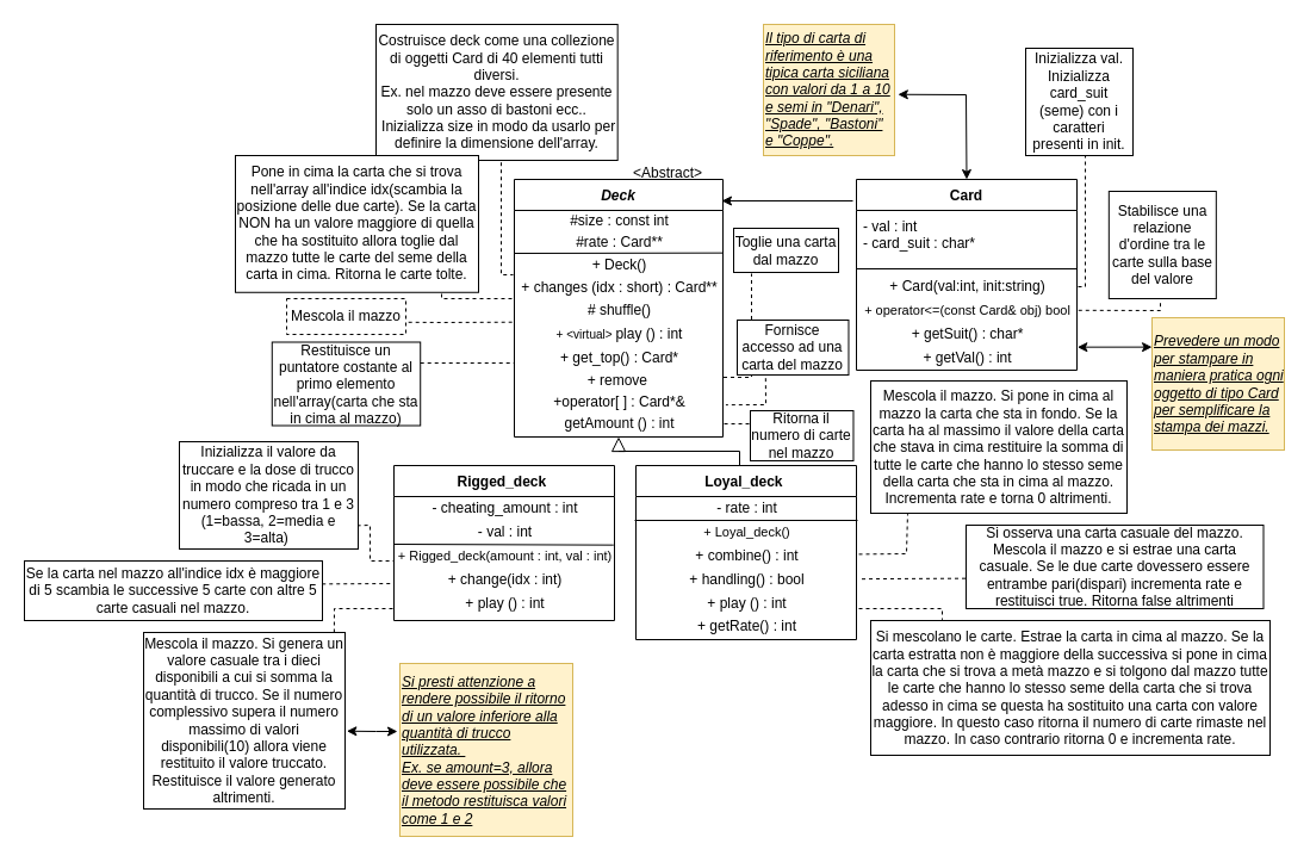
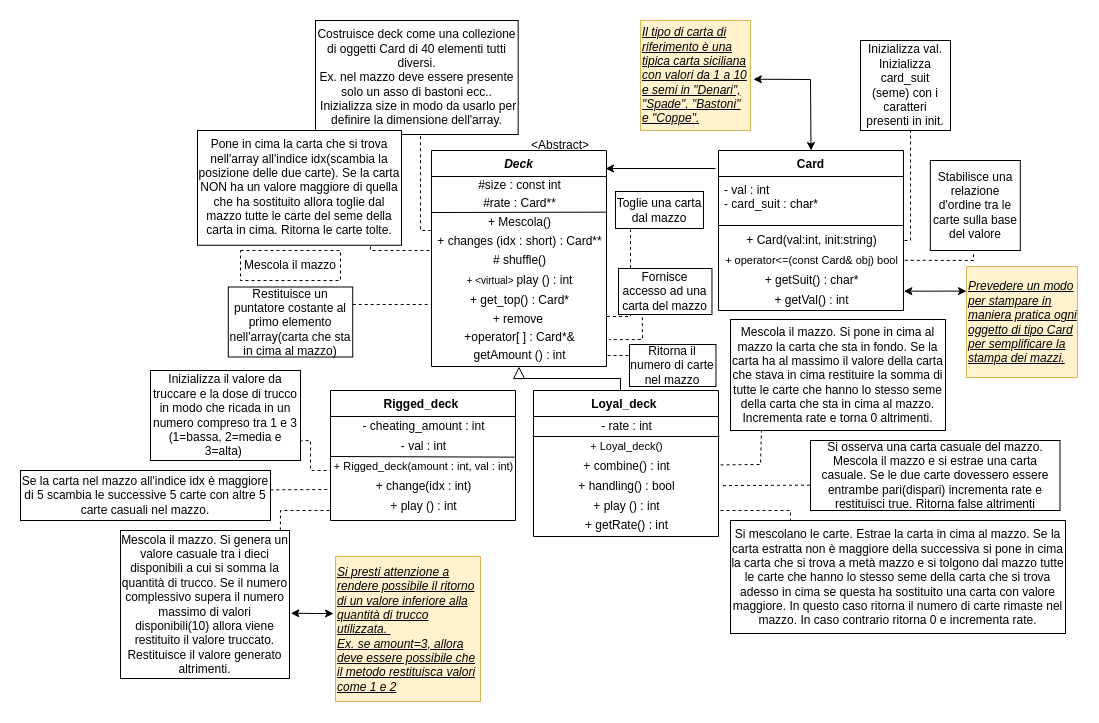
- <mxCell id="6" value="+ Deck()" style="text;html=1;align=center;verticalAlign=middle;resizable=0;points=[];autosize=1;fillColor=none;rounded=0;" parent="2" vertex="1"><mxGeometry y="62" width="175" height="20" as="geometry" /></mxCell>
+ <mxCell id="6" value="+ Mescola()" style="text;html=1;align=center;verticalAlign=middle;resizable=0;points=[];autosize=1;fillColor=none;rounded=0;" parent="2" vertex="1"><mxGeometry y="62" width="175" height="20" as="geometry" /></mxCell>
- <mxCell id="43" value="" style="endArrow=none;dashed=1;html=1;rounded=0;exitX=1.022;exitY=0.66;exitDx=0;exitDy=0;exitPerimeter=0;entryX=-0.002;entryY=0.986;entryDx=0;entryDy=0;entryPerimeter=0;" parent="1" source="42" target="8" edge="1"><mxGeometry width="50" height="50" relative="1" as="geometry"><mxPoint x="370" y="260" as="sourcePoint" /><mxPoint x="430" y="269" as="targetPoint" /><Array as="points"><mxPoint x="370" y="270" /></Array></mxGeometry></mxCell>
